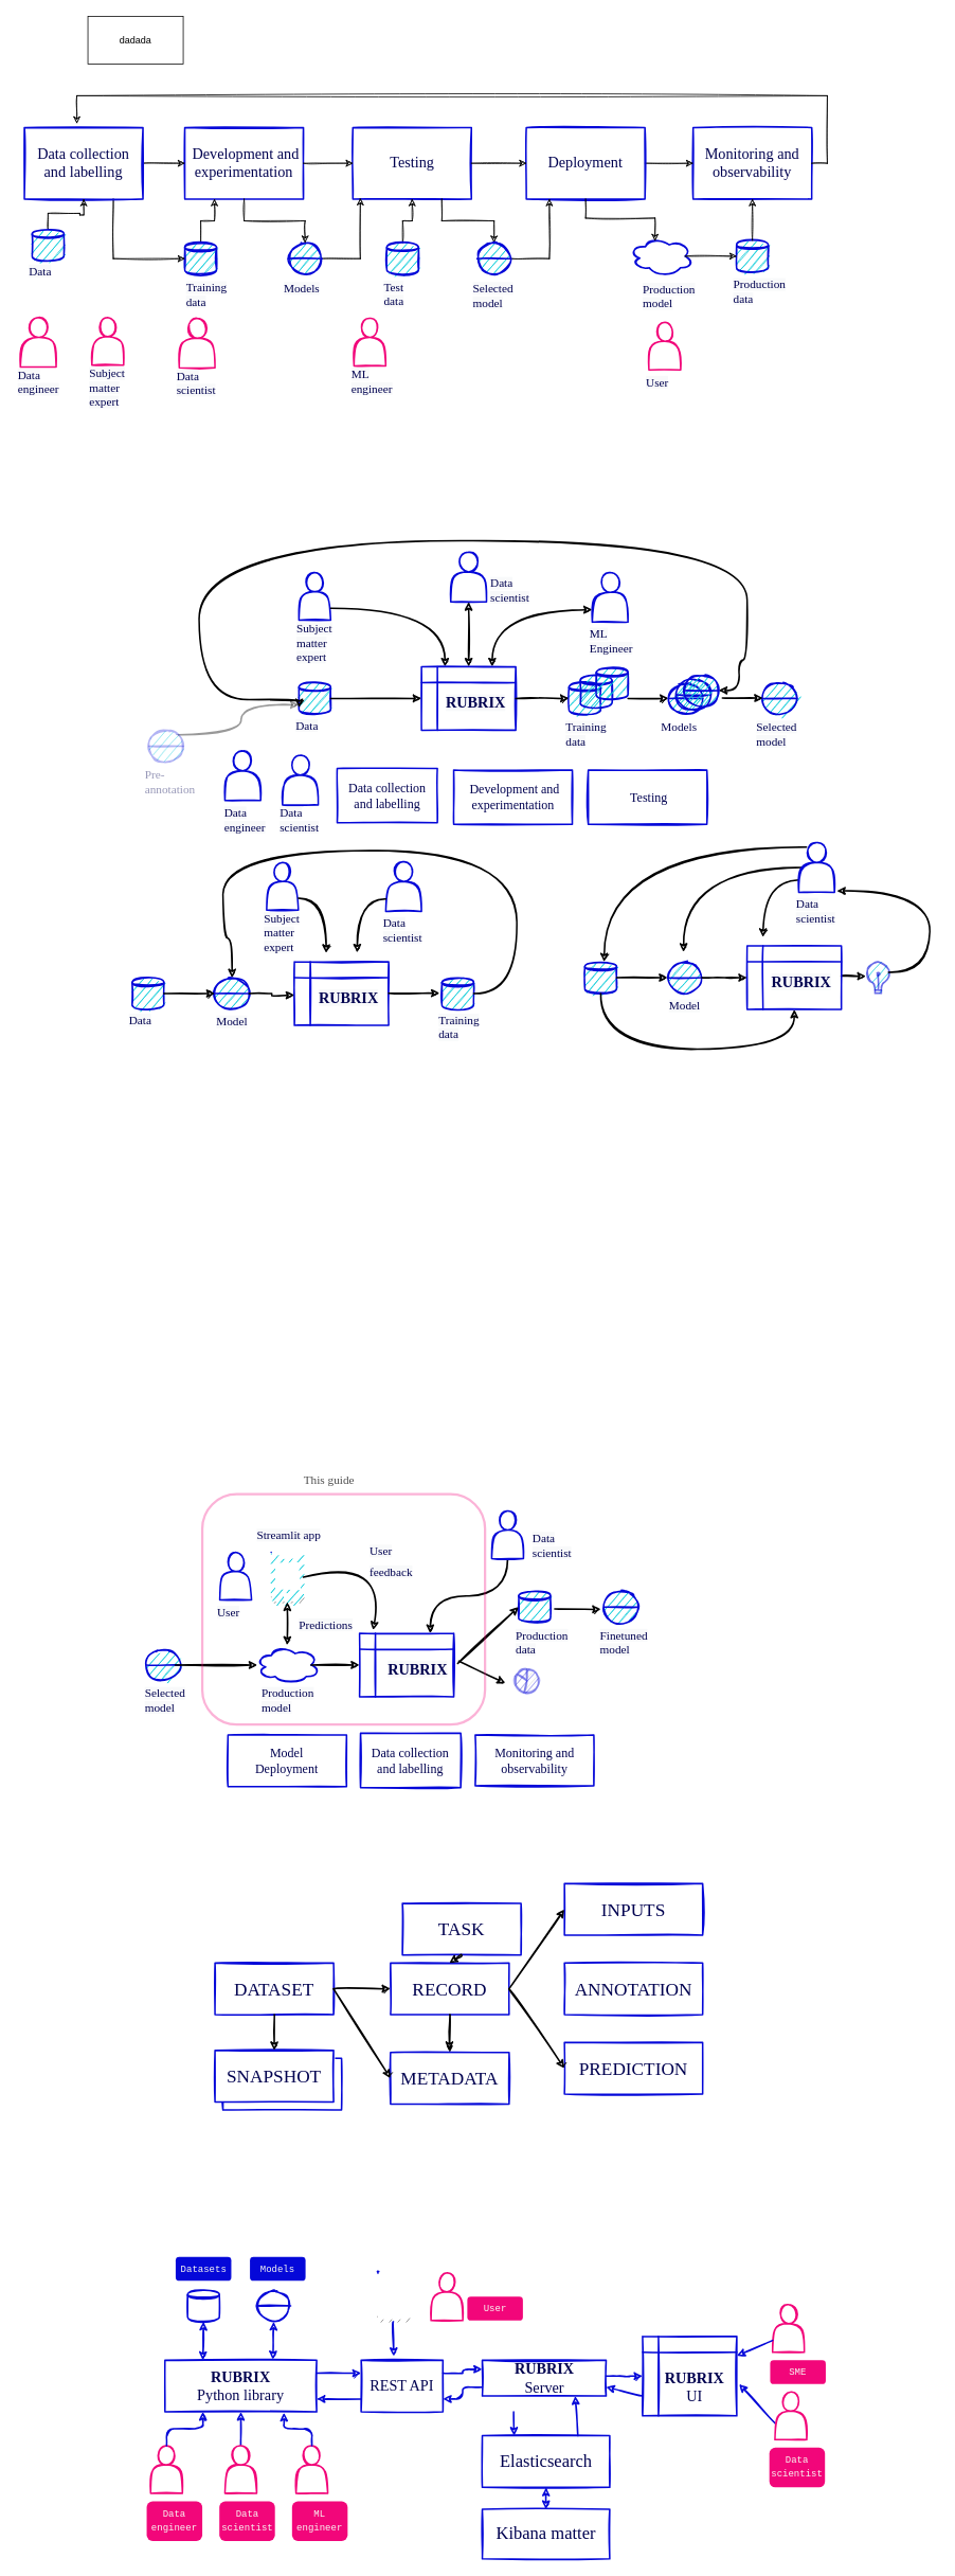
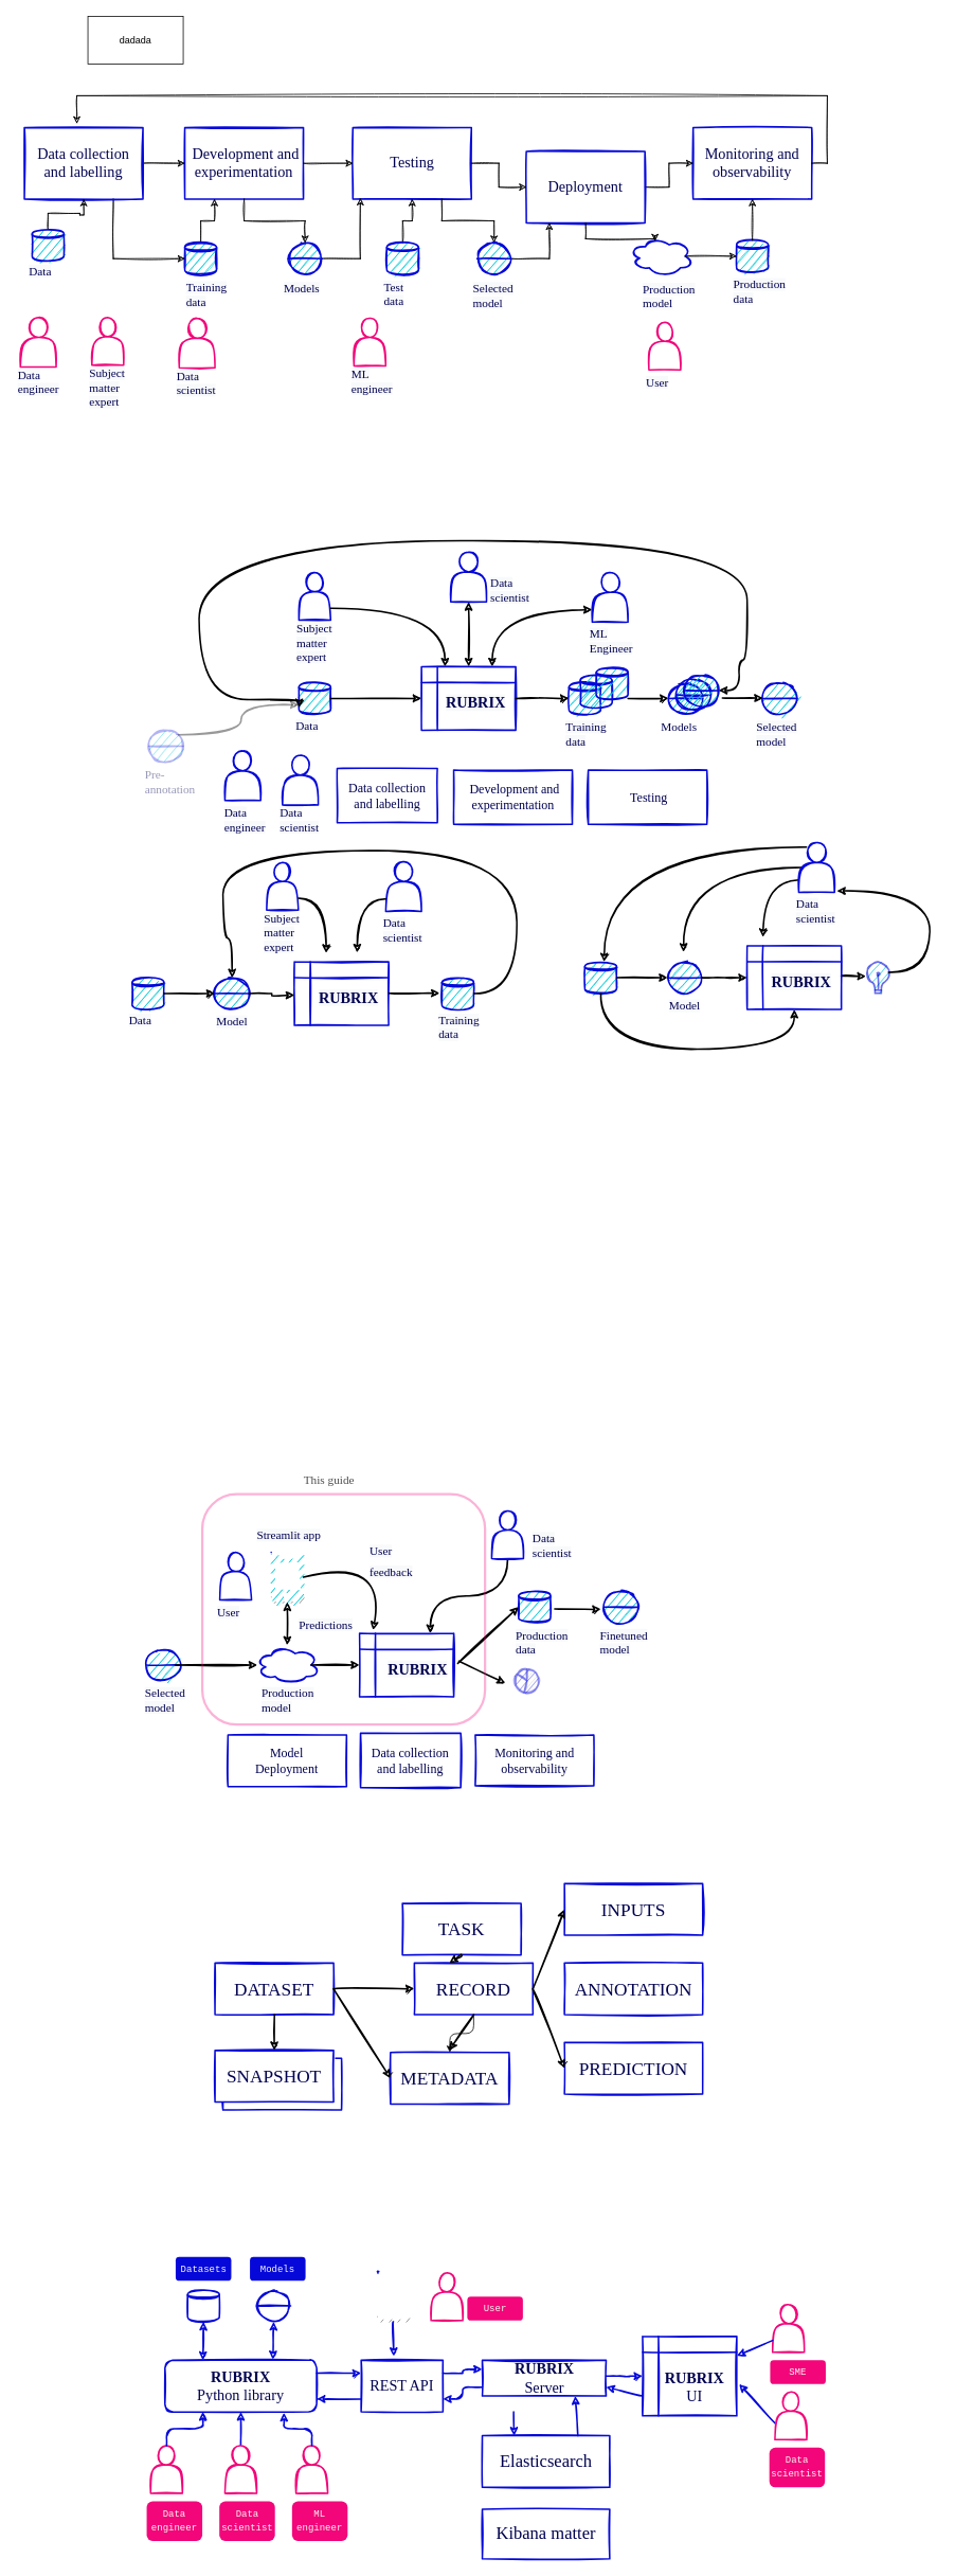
- <mxCell id="9" value="Deployment" style="rounded=0;whiteSpace=wrap;html=1;strokeWidth=2;fontSize=19;strokeColor=#0508D9;sketch=1;fontColor=#010250;fontFamily=futura;" parent="3" vertex="1"><mxGeometry x="641.999" y="40" width="149.333" height="90" as="geometry" /></mxCell>
+ <mxCell id="9" value="Deployment" style="rounded=0;whiteSpace=wrap;html=1;strokeWidth=2;fontSize=19;strokeColor=#0508D9;sketch=1;fontColor=#010250;fontFamily=futura;" parent="3" vertex="1"><mxGeometry x="641.999" y="70" width="149.333" height="90" as="geometry" /></mxCell>
- <mxCell id="133" value="RECORD" style="rounded=0;whiteSpace=wrap;html=1;strokeWidth=2;fontSize=23;strokeColor=#0508D9;sketch=1;fontColor=#010250;fontFamily=futura;" parent="128" vertex="1"><mxGeometry x="221" y="100" width="149.33" height="65" as="geometry" /></mxCell>
+ <mxCell id="133" value="RECORD" style="rounded=0;whiteSpace=wrap;html=1;strokeWidth=2;fontSize=23;strokeColor=#0508D9;sketch=1;fontColor=#010250;fontFamily=futura;" parent="128" vertex="1"><mxGeometry x="251" y="100" width="149.33" height="65" as="geometry" /></mxCell>
- <mxCell id="78" value="&lt;span style=&quot;font-size: 19px; font-weight: 700;&quot;&gt;RUBRIX&lt;br style=&quot;font-size: 19px;&quot;&gt;&lt;/span&gt;Python library" style="rounded=0;whiteSpace=wrap;html=1;strokeWidth=2;fontSize=19;strokeColor=#0508D9;sketch=1;fontColor=#010250;fontFamily=futura;" parent="77" vertex="1"><mxGeometry x="23.0" y="130" width="191" height="65" as="geometry" /></mxCell>
+ <mxCell id="78" value="&lt;span style=&quot;font-size: 19px; font-weight: 700;&quot;&gt;RUBRIX&lt;br style=&quot;font-size: 19px;&quot;&gt;&lt;/span&gt;Python library" style="whiteSpace=wrap;html=1;strokeWidth=2;fontSize=19;strokeColor=#0508D9;sketch=1;fontColor=#010250;fontFamily=futura;rounded=1;" parent="77" vertex="1"><mxGeometry x="23.0" y="130" width="191" height="65" as="geometry" /></mxCell>
- <mxCell id="127" style="edgeStyle=none;rounded=1;sketch=1;orthogonalLoop=1;jettySize=auto;html=1;startArrow=classic;startFill=1;endArrow=classic;endFill=1;fontSize=22;fontColor=#F2067A;exitX=0.5;exitY=1;exitDx=0;exitDy=0;strokeColor=#0508D9;entryX=0.5;entryY=0;entryDx=0;entryDy=0;strokeWidth=2;" parent="77" source="82" target="83" edge="1"><mxGeometry x="10" y="10" as="geometry"><mxPoint x="552.882" y="247.5" as="sourcePoint" /><mxPoint x="533" y="330" as="targetPoint" /></mxGeometry></mxCell>
